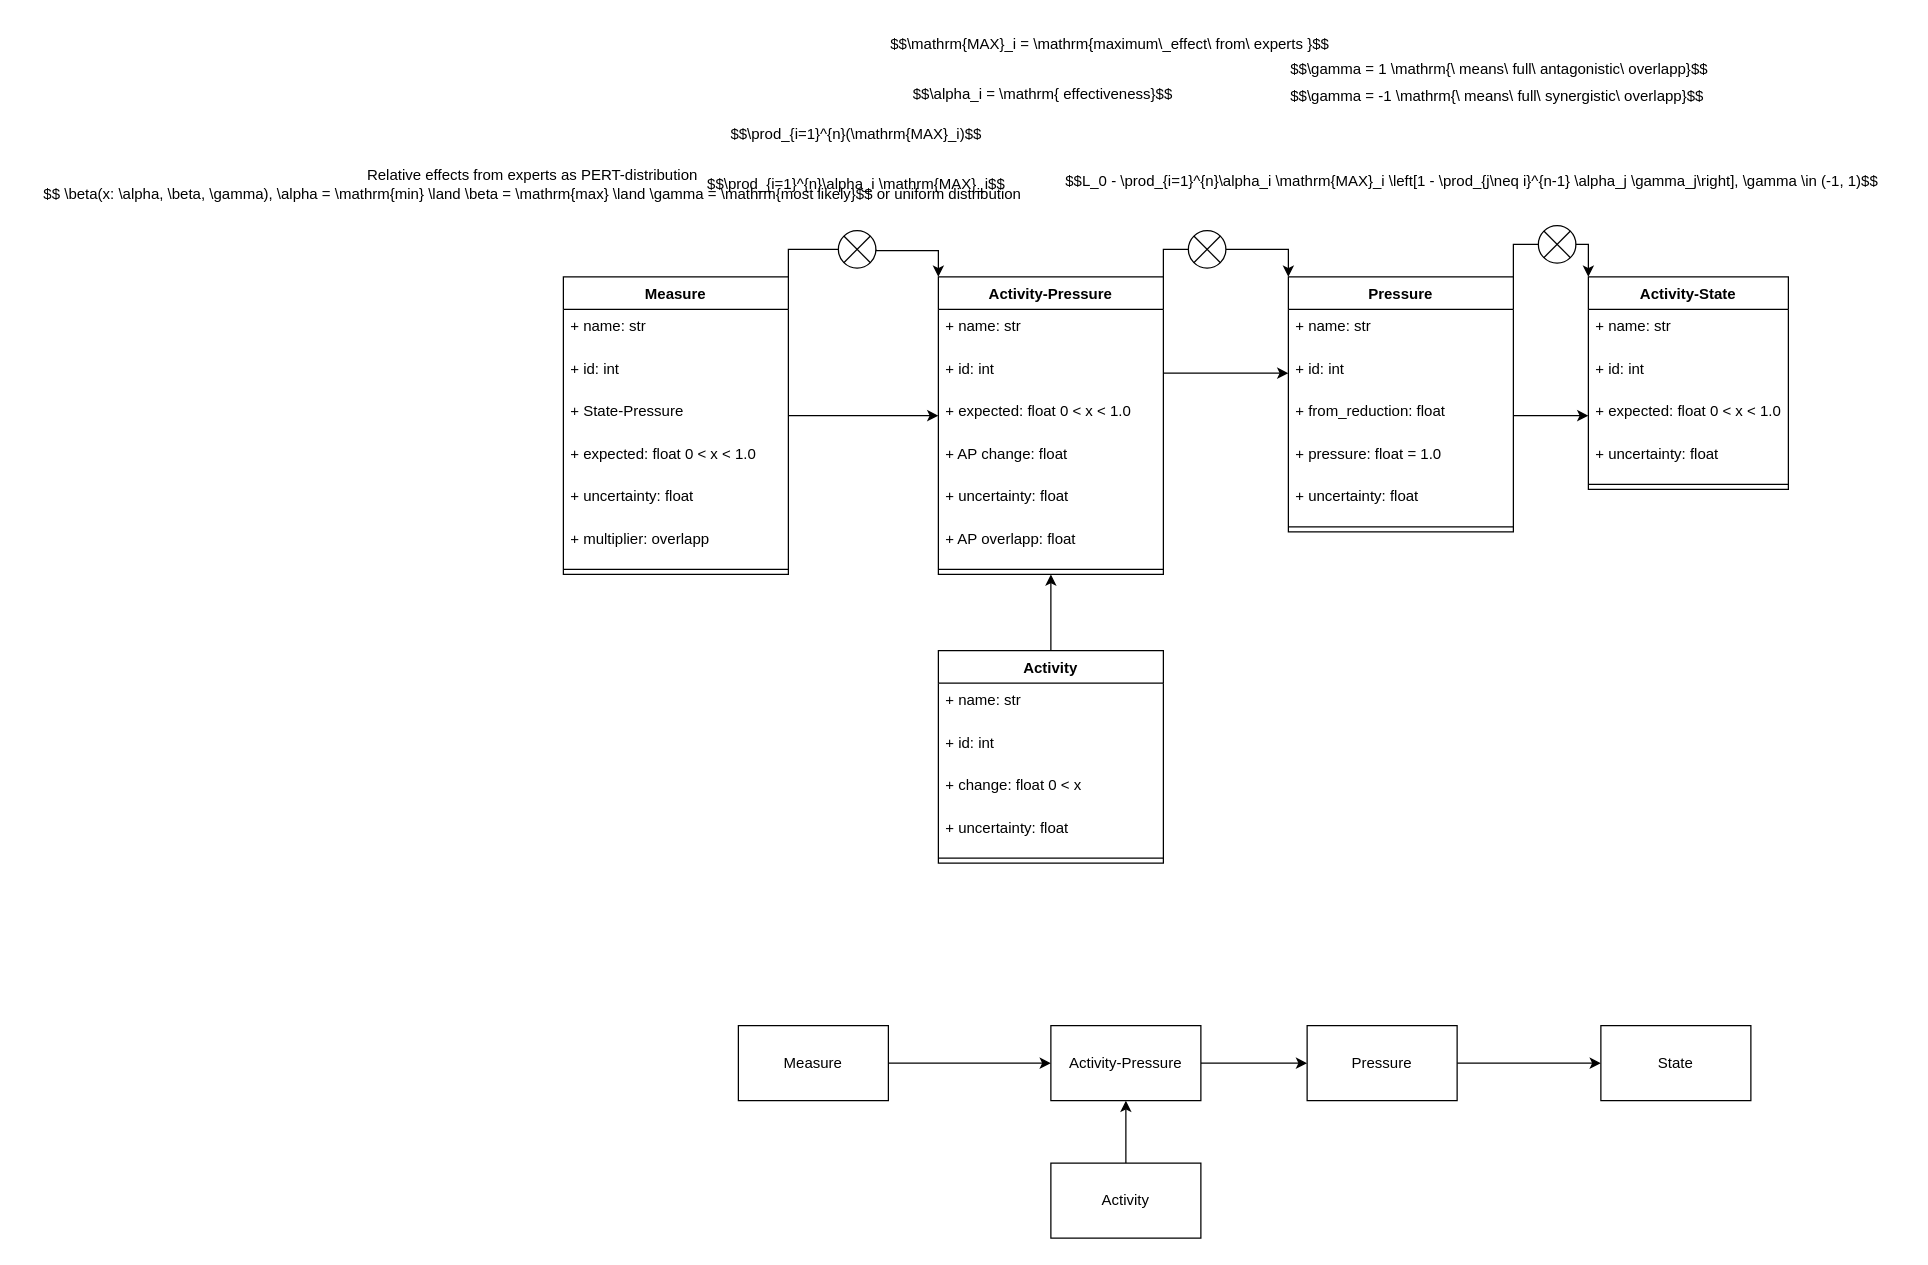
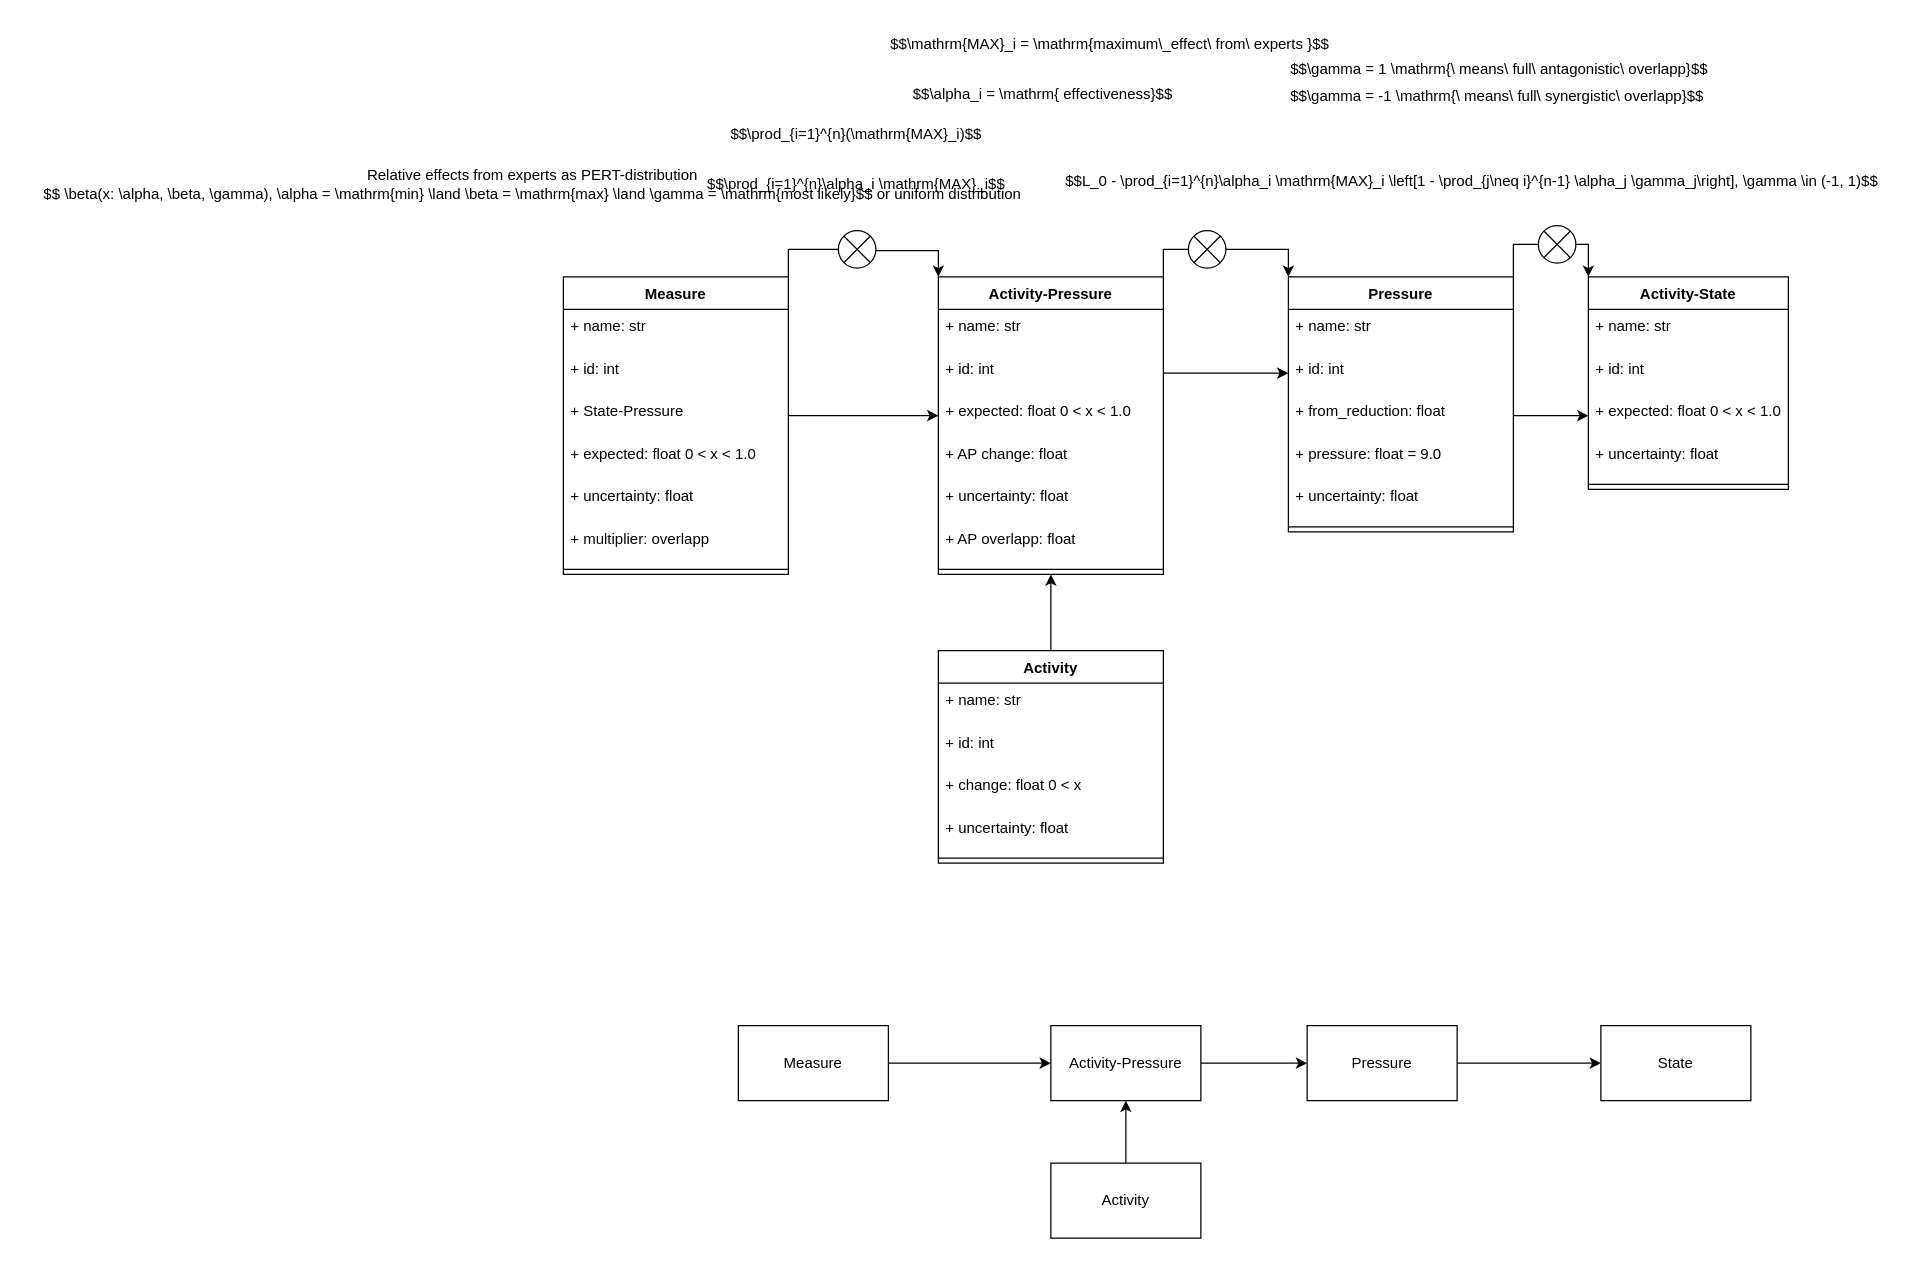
- <mxCell id="23" value="+ pressure: float = 1.0" style="text;strokeColor=none;fillColor=none;align=left;verticalAlign=top;spacingLeft=4;spacingRight=4;overflow=hidden;rotatable=0;points=[[0,0.5],[1,0.5]];portConstraint=eastwest;" parent="19" vertex="1"><mxGeometry y="128" width="180" height="34" as="geometry" /></mxCell>
+ <mxCell id="23" value="+ pressure: float = 9.0" style="text;strokeColor=none;fillColor=none;align=left;verticalAlign=top;spacingLeft=4;spacingRight=4;overflow=hidden;rotatable=0;points=[[0,0.5],[1,0.5]];portConstraint=eastwest;" parent="19" vertex="1"><mxGeometry y="128" width="180" height="34" as="geometry" /></mxCell>
